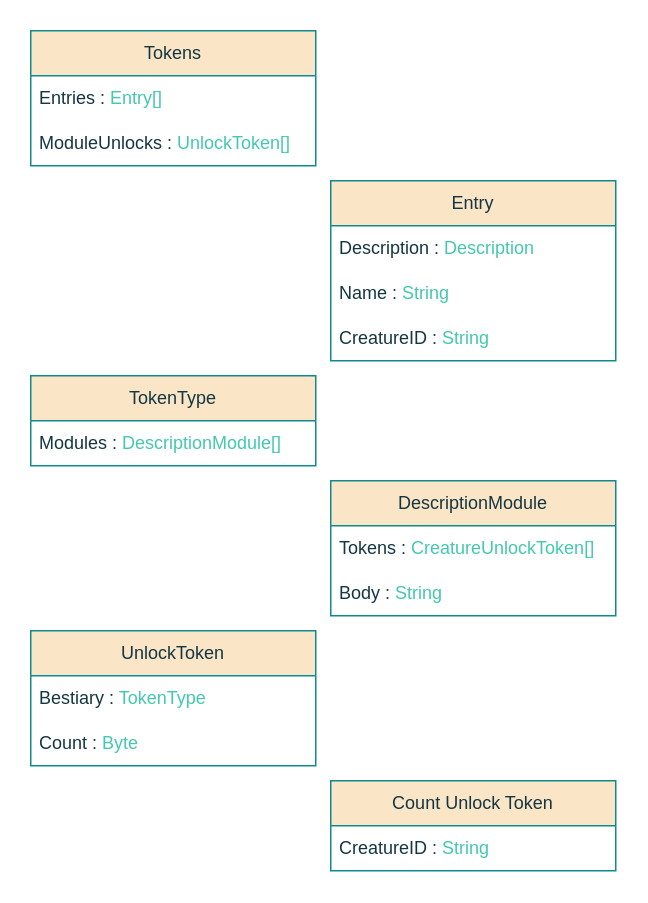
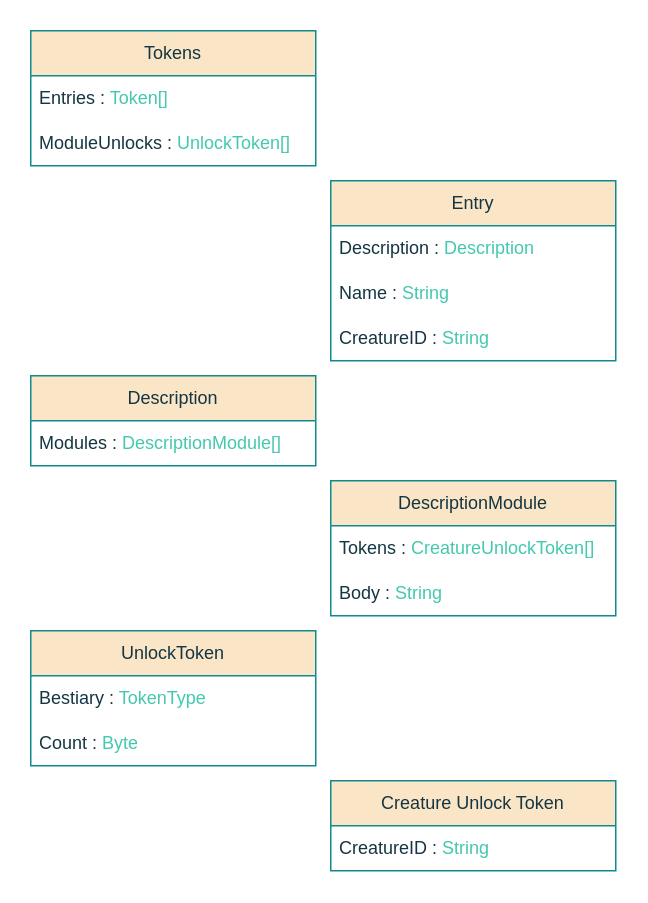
- <mxCell id="12" value="Entries : &lt;font color=&quot;#44c8b0&quot;&gt;Entry[]&lt;/font&gt;" style="text;strokeColor=none;fillColor=none;align=left;verticalAlign=middle;spacingLeft=4;spacingRight=4;overflow=hidden;points=[[0,0.5],[1,0.5]];portConstraint=eastwest;rotatable=0;whiteSpace=wrap;html=1;labelBackgroundColor=none;fontColor=#143642;" vertex="1" parent="11"><mxGeometry y="30" width="190" height="30" as="geometry" /></mxCell>
+ <mxCell id="12" value="Entries : &lt;font color=&quot;#44c8b0&quot;&gt;Token[]&lt;/font&gt;" style="text;strokeColor=none;fillColor=none;align=left;verticalAlign=middle;spacingLeft=4;spacingRight=4;overflow=hidden;points=[[0,0.5],[1,0.5]];portConstraint=eastwest;rotatable=0;whiteSpace=wrap;html=1;labelBackgroundColor=none;fontColor=#143642;" vertex="1" parent="11"><mxGeometry y="30" width="190" height="30" as="geometry" /></mxCell>
- <mxCell id="5" value="TokenType" style="swimlane;fontStyle=0;childLayout=stackLayout;horizontal=1;startSize=30;horizontalStack=0;resizeParent=1;resizeParentMax=0;resizeLast=0;collapsible=1;marginBottom=0;whiteSpace=wrap;html=1;labelBackgroundColor=none;fillColor=#FAE5C7;strokeColor=#0F8B8D;fontColor=#143642;" vertex="1" parent="1"><mxGeometry x="20" y="250" width="190" height="60" as="geometry"><mxRectangle x="260" width="140" height="30" as="alternateBounds" /></mxGeometry></mxCell>
+ <mxCell id="5" value="Description" style="swimlane;fontStyle=0;childLayout=stackLayout;horizontal=1;startSize=30;horizontalStack=0;resizeParent=1;resizeParentMax=0;resizeLast=0;collapsible=1;marginBottom=0;whiteSpace=wrap;html=1;labelBackgroundColor=none;fillColor=#FAE5C7;strokeColor=#0F8B8D;fontColor=#143642;" vertex="1" parent="1"><mxGeometry x="20" y="250" width="190" height="60" as="geometry"><mxRectangle x="260" width="140" height="30" as="alternateBounds" /></mxGeometry></mxCell>
- <mxCell id="17" value="Count Unlock Token" style="swimlane;fontStyle=0;childLayout=stackLayout;horizontal=1;startSize=30;horizontalStack=0;resizeParent=1;resizeParentMax=0;resizeLast=0;collapsible=1;marginBottom=0;whiteSpace=wrap;html=1;labelBackgroundColor=none;fillColor=#FAE5C7;strokeColor=#0F8B8D;fontColor=#143642;" vertex="1" parent="1"><mxGeometry x="220" y="520" width="190" height="60" as="geometry" /></mxCell>
+ <mxCell id="17" value="Creature Unlock Token" style="swimlane;fontStyle=0;childLayout=stackLayout;horizontal=1;startSize=30;horizontalStack=0;resizeParent=1;resizeParentMax=0;resizeLast=0;collapsible=1;marginBottom=0;whiteSpace=wrap;html=1;labelBackgroundColor=none;fillColor=#FAE5C7;strokeColor=#0F8B8D;fontColor=#143642;" vertex="1" parent="1"><mxGeometry x="220" y="520" width="190" height="60" as="geometry" /></mxCell>
